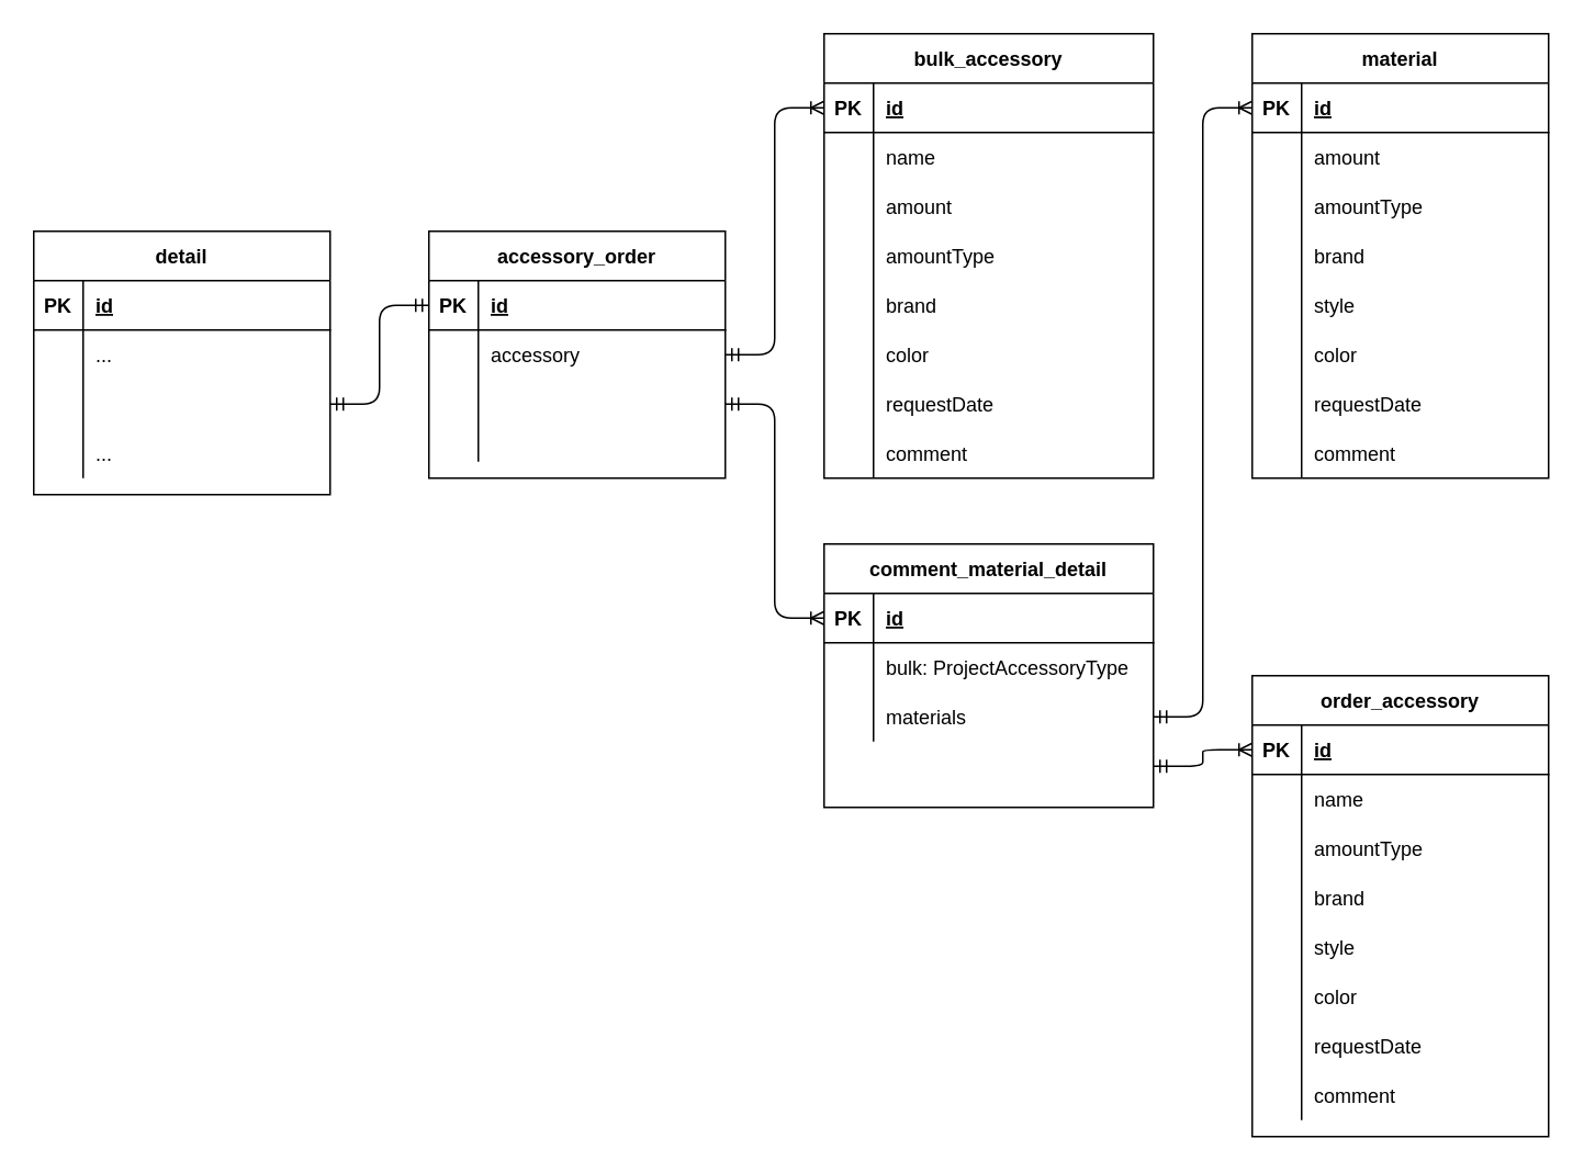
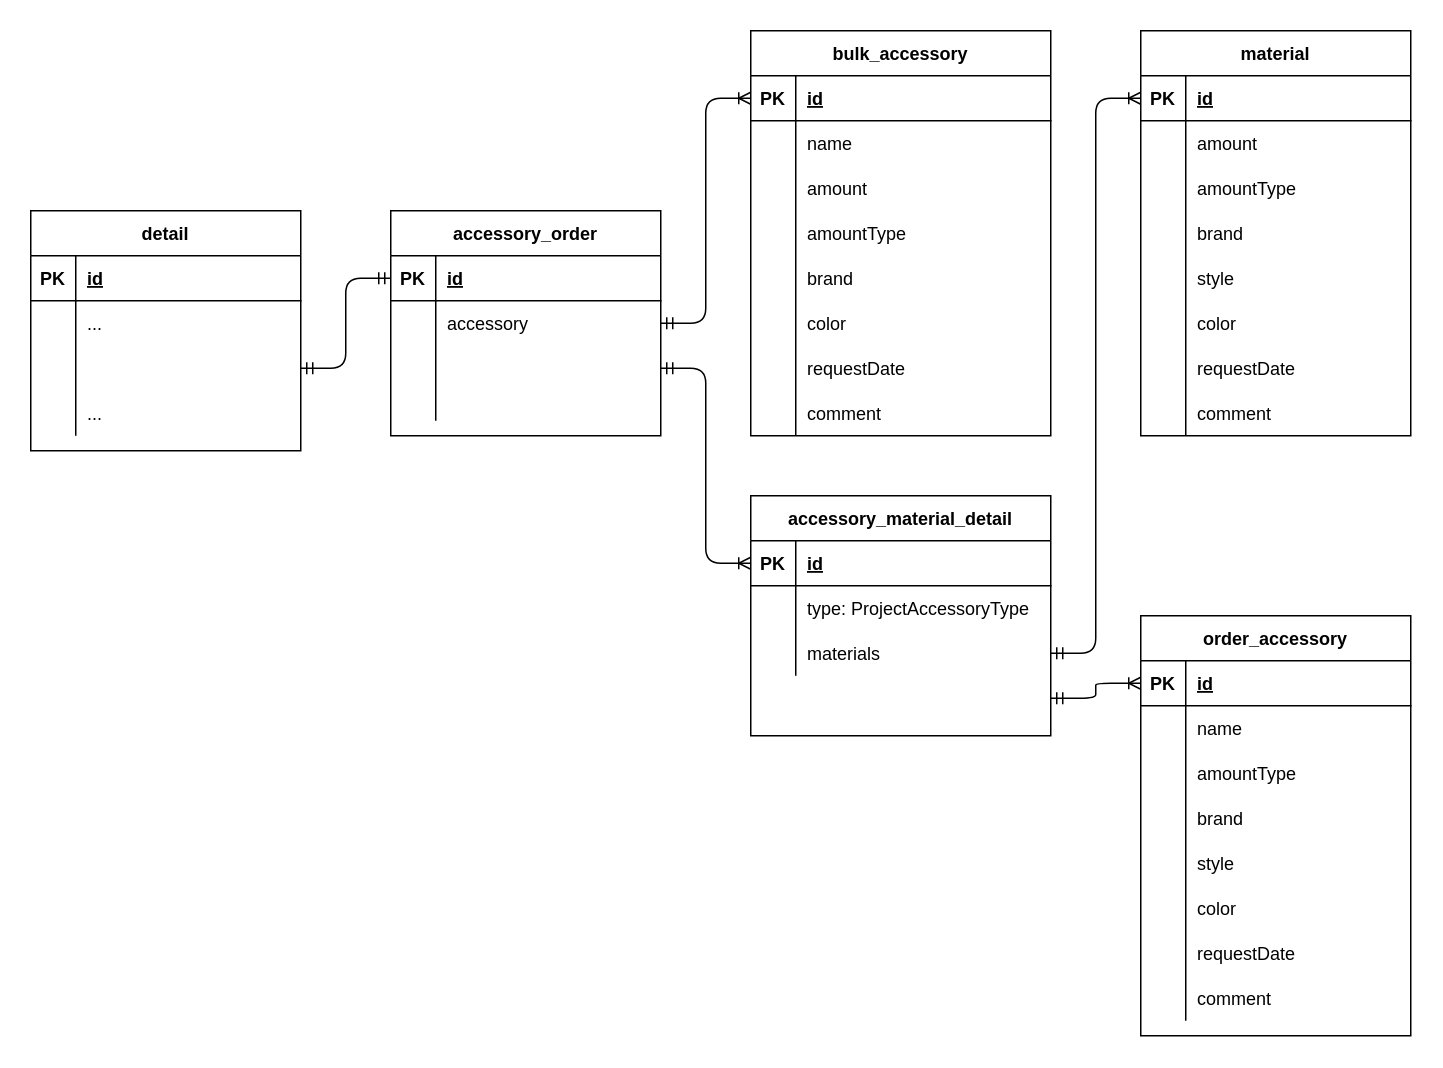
- <mxCell id="56" value="comment_material_detail" style="shape=table;startSize=30;container=1;collapsible=1;childLayout=tableLayout;fixedRows=1;rowLines=0;fontStyle=1;align=center;resizeLast=1;" vertex="1" parent="1"><mxGeometry x="500" y="330" width="200" height="160" as="geometry" /></mxCell>
+ <mxCell id="56" value="accessory_material_detail" style="shape=table;startSize=30;container=1;collapsible=1;childLayout=tableLayout;fixedRows=1;rowLines=0;fontStyle=1;align=center;resizeLast=1;" vertex="1" parent="1"><mxGeometry x="500" y="330" width="200" height="160" as="geometry" /></mxCell>
- <mxCell id="62" value="bulk: ProjectAccessoryType" style="shape=partialRectangle;connectable=0;fillColor=none;top=0;left=0;bottom=0;right=0;align=left;spacingLeft=6;overflow=hidden;" vertex="1" parent="60"><mxGeometry x="30" width="170" height="30" as="geometry" /></mxCell>
+ <mxCell id="62" value="type: ProjectAccessoryType" style="shape=partialRectangle;connectable=0;fillColor=none;top=0;left=0;bottom=0;right=0;align=left;spacingLeft=6;overflow=hidden;" vertex="1" parent="60"><mxGeometry x="30" width="170" height="30" as="geometry" /></mxCell>
